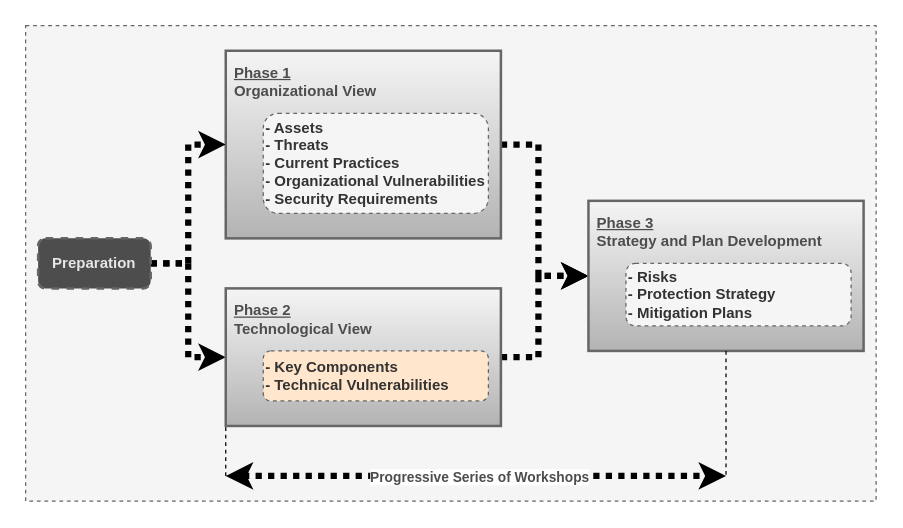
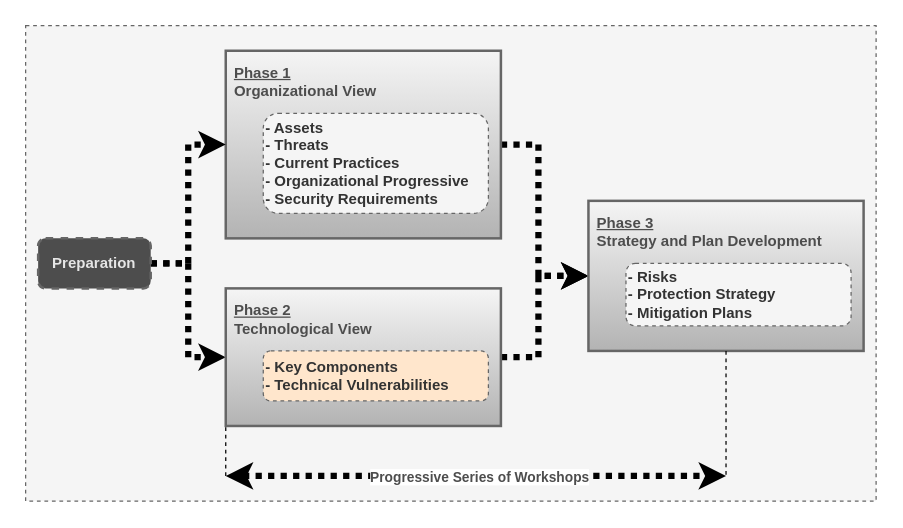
- <mxCell id="8" value="&lt;b&gt;- Assets&lt;br&gt;- Threats&lt;br&gt;- Current Practices&lt;br&gt;- Organizational Vulnerabilities&lt;br&gt;- Security Requirements&lt;/b&gt;" style="rounded=1;whiteSpace=wrap;html=1;fontColor=#333333;fillColor=#f5f5f5;strokeColor=#666666;strokeWidth=1;align=left;dashed=1;" vertex="1" parent="1"><mxGeometry x="210" y="90" width="180" height="80" as="geometry" /></mxCell>
+ <mxCell id="8" value="&lt;b&gt;- Assets&lt;br&gt;- Threats&lt;br&gt;- Current Practices&lt;br&gt;- Organizational Progressive&lt;br&gt;- Security Requirements&lt;/b&gt;" style="rounded=1;whiteSpace=wrap;html=1;fontColor=#333333;fillColor=#f5f5f5;strokeColor=#666666;strokeWidth=1;align=left;dashed=1;" vertex="1" parent="1"><mxGeometry x="210" y="90" width="180" height="80" as="geometry" /></mxCell>
